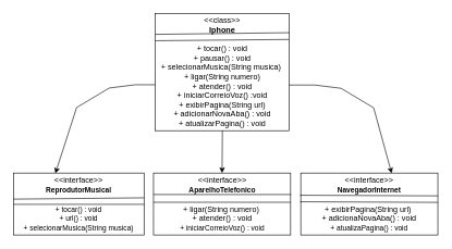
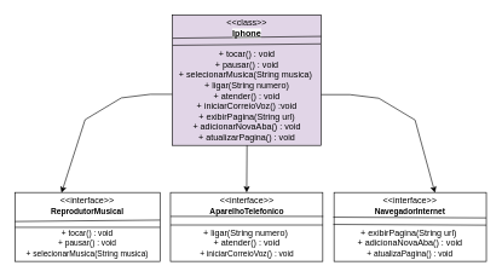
- <mxCell id="2" value="&amp;lt;&amp;lt;class&amp;gt;&amp;gt;&lt;br&gt;&lt;b style=&quot;forced-color-adjust: none; color: rgb(0, 0, 0); font-family: Helvetica; font-size: 12px; font-style: normal; font-variant-ligatures: normal; font-variant-caps: normal; letter-spacing: normal; orphans: 2; text-align: center; text-indent: 0px; text-transform: none; widows: 2; word-spacing: 0px; -webkit-text-stroke-width: 0px; white-space: normal; background-color: rgb(251, 251, 251); text-decoration-thickness: initial; text-decoration-style: initial; text-decoration-color: initial;&quot;&gt;Iphone&lt;/b&gt;&lt;div&gt;&lt;b&gt;&lt;br&gt;&lt;/b&gt;+ tocar() : void&lt;div&gt;+ pausar() : void&lt;/div&gt;&lt;div&gt;+ selecionarMusica(String musica)&amp;nbsp;&lt;/div&gt;&lt;/div&gt;&lt;div&gt;+ ligar(String numero)&lt;/div&gt;&lt;div&gt;+ atender() : void&lt;/div&gt;&lt;div&gt;+ iniciarCorreioVoz() :void&lt;/div&gt;&lt;div&gt;+ exibirPagina(String url)&lt;/div&gt;&lt;div&gt;+ adicionarNovaAba() : void&lt;/div&gt;&lt;div&gt;+ atualizarPagina() : void&lt;/div&gt;" style="rounded=0;whiteSpace=wrap;html=1;" parent="1" vertex="1"><mxGeometry x="236.75" y="20" width="205.5" height="180" as="geometry" /></mxCell>
+ <mxCell id="2" value="&amp;lt;&amp;lt;class&amp;gt;&amp;gt;&lt;br&gt;&lt;b style=&quot;forced-color-adjust: none; color: rgb(0, 0, 0); font-family: Helvetica; font-size: 12px; font-style: normal; font-variant-ligatures: normal; font-variant-caps: normal; letter-spacing: normal; orphans: 2; text-align: center; text-indent: 0px; text-transform: none; widows: 2; word-spacing: 0px; -webkit-text-stroke-width: 0px; white-space: normal; background-color: rgb(251, 251, 251); text-decoration-thickness: initial; text-decoration-style: initial; text-decoration-color: initial;&quot;&gt;Iphone&lt;/b&gt;&lt;div&gt;&lt;b&gt;&lt;br&gt;&lt;/b&gt;+ tocar() : void&lt;div&gt;+ pausar() : void&lt;/div&gt;&lt;div&gt;+ selecionarMusica(String musica)&amp;nbsp;&lt;/div&gt;&lt;/div&gt;&lt;div&gt;+ ligar(String numero)&lt;/div&gt;&lt;div&gt;+ atender() : void&lt;/div&gt;&lt;div&gt;+ iniciarCorreioVoz() :void&lt;/div&gt;&lt;div&gt;+ exibirPagina(String url)&lt;/div&gt;&lt;div&gt;+ adicionarNovaAba() : void&lt;/div&gt;&lt;div&gt;+ atualizarPagina() : void&lt;/div&gt;" style="rounded=0;whiteSpace=wrap;html=1;fillColor=#e1d5e7;" parent="1" vertex="1"><mxGeometry x="236.75" y="20" width="205.5" height="180" as="geometry" /></mxCell>
- <mxCell id="3" value="&lt;div&gt;&amp;lt;&amp;lt;interface&amp;gt;&amp;gt;&lt;/div&gt;&lt;font style=&quot;font-size: 11px;&quot;&gt;&lt;b&gt;ReprodutorMusical&lt;/b&gt;&lt;/font&gt;&lt;div&gt;&lt;br&gt;&lt;/div&gt;&lt;div&gt;&lt;font style=&quot;font-size: 11px;&quot;&gt;+ tocar() : void&lt;/font&gt;&lt;div&gt;&lt;font style=&quot;font-size: 11px;&quot;&gt;+ url() : void&lt;br&gt;&lt;/font&gt;&lt;/div&gt;&lt;div&gt;&lt;font style=&quot;font-size: 11px;&quot;&gt;+ selecionarMusica(String musica)&lt;/font&gt;&lt;/div&gt;&lt;/div&gt;" style="rounded=0;whiteSpace=wrap;html=1;" parent="1" vertex="1"><mxGeometry x="20" y="265" width="200" height="95" as="geometry" /></mxCell>
+ <mxCell id="3" value="&lt;div&gt;&amp;lt;&amp;lt;interface&amp;gt;&amp;gt;&lt;/div&gt;&lt;font style=&quot;font-size: 11px;&quot;&gt;&lt;b&gt;ReprodutorMusical&lt;/b&gt;&lt;/font&gt;&lt;div&gt;&lt;br&gt;&lt;/div&gt;&lt;div&gt;&lt;font style=&quot;font-size: 11px;&quot;&gt;+ tocar() : void&lt;/font&gt;&lt;div&gt;&lt;font style=&quot;font-size: 11px;&quot;&gt;+ pausar() : void&lt;br&gt;&lt;/font&gt;&lt;/div&gt;&lt;div&gt;&lt;font style=&quot;font-size: 11px;&quot;&gt;+ selecionarMusica(String musica)&lt;/font&gt;&lt;/div&gt;&lt;/div&gt;" style="rounded=0;whiteSpace=wrap;html=1;" parent="1" vertex="1"><mxGeometry x="20" y="265" width="200" height="95" as="geometry" /></mxCell>
